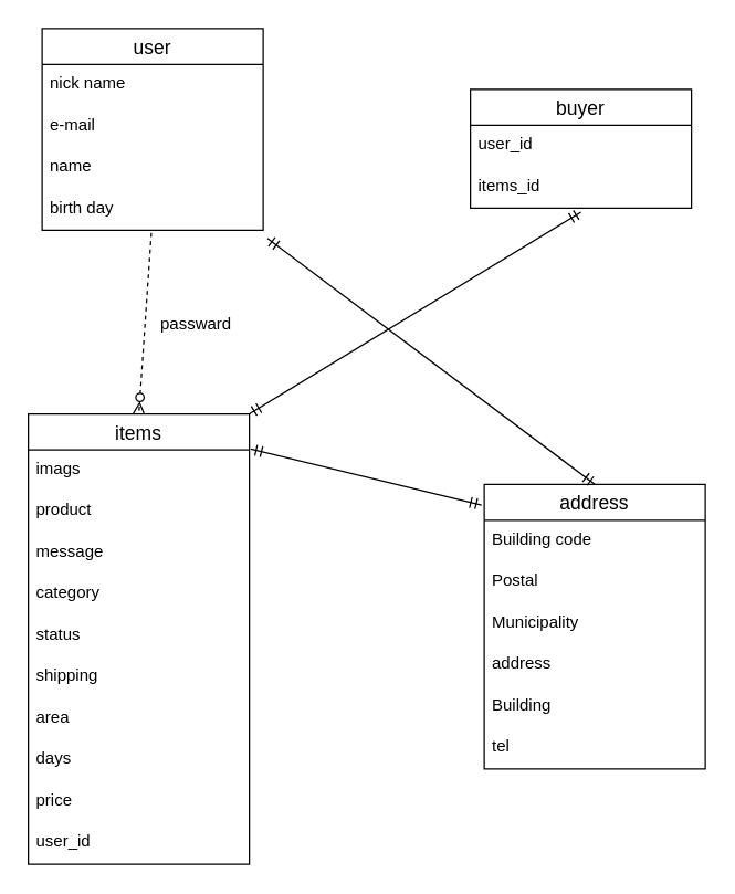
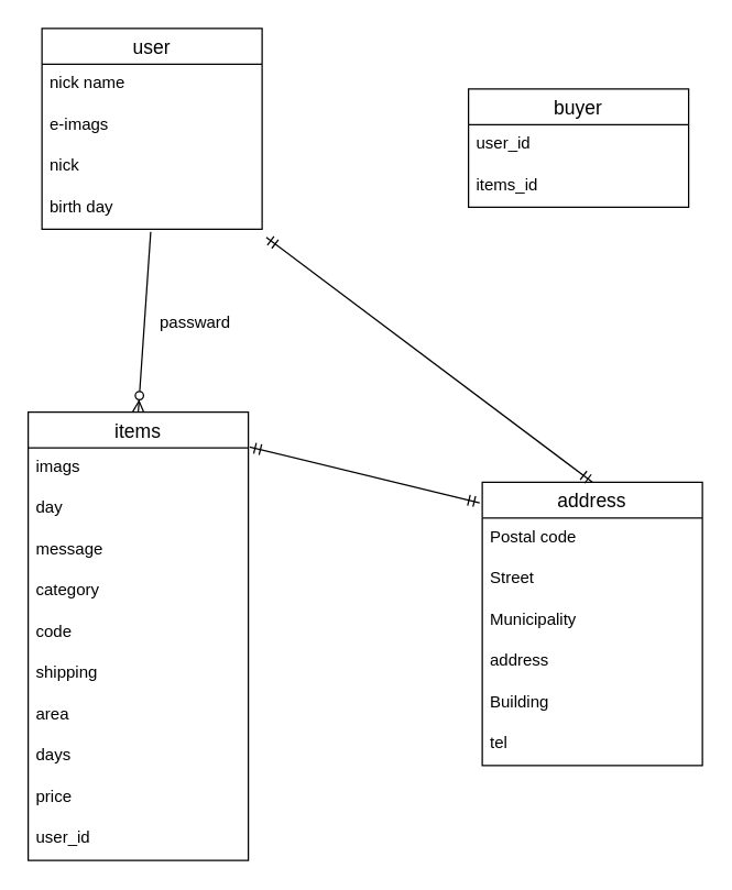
- <mxCell id="15" value="e-mail" style="text;strokeColor=none;fillColor=none;spacingLeft=4;spacingRight=4;overflow=hidden;rotatable=0;points=[[0,0.5],[1,0.5]];portConstraint=eastwest;fontSize=12;" parent="13" vertex="1"><mxGeometry y="56" width="160" height="30" as="geometry" /></mxCell>
+ <mxCell id="15" value="e-imags" style="text;strokeColor=none;fillColor=none;spacingLeft=4;spacingRight=4;overflow=hidden;rotatable=0;points=[[0,0.5],[1,0.5]];portConstraint=eastwest;fontSize=12;" parent="13" vertex="1"><mxGeometry y="56" width="160" height="30" as="geometry" /></mxCell>
- <mxCell id="16" value="name" style="text;strokeColor=none;fillColor=none;spacingLeft=4;spacingRight=4;overflow=hidden;rotatable=0;points=[[0,0.5],[1,0.5]];portConstraint=eastwest;fontSize=12;" parent="13" vertex="1"><mxGeometry y="86" width="160" height="30" as="geometry" /></mxCell>
+ <mxCell id="16" value="nick" style="text;strokeColor=none;fillColor=none;spacingLeft=4;spacingRight=4;overflow=hidden;rotatable=0;points=[[0,0.5],[1,0.5]];portConstraint=eastwest;fontSize=12;" parent="13" vertex="1"><mxGeometry y="86" width="160" height="30" as="geometry" /></mxCell>
- <mxCell id="33" value="" style="fontSize=12;html=1;endArrow=ERmandOne;startArrow=ERmandOne;entryX=0.5;entryY=1.1;entryDx=0;entryDy=0;entryPerimeter=0;exitX=1;exitY=0;exitDx=0;exitDy=0;" parent="1" source="18" target="32" edge="1"><mxGeometry width="100" height="100" relative="1" as="geometry"><mxPoint x="220" y="290" as="sourcePoint" /><mxPoint x="320" y="190" as="targetPoint" /></mxGeometry></mxCell>
- <mxCell id="11" value="" style="fontSize=12;html=1;endArrow=ERzeroToMany;endFill=1;entryX=0.5;entryY=0;entryDx=0;entryDy=0;exitX=0.494;exitY=1.067;exitDx=0;exitDy=0;exitPerimeter=0;dashed=1;" parent="1" source="17" target="18" edge="1"><mxGeometry width="100" height="100" relative="1" as="geometry"><mxPoint x="190" y="30" as="sourcePoint" /><mxPoint x="100" y="240" as="targetPoint" /></mxGeometry></mxCell>
+ <mxCell id="11" value="" style="fontSize=12;html=1;endArrow=ERzeroToMany;endFill=1;entryX=0.5;entryY=0;entryDx=0;entryDy=0;exitX=0.494;exitY=1.067;exitDx=0;exitDy=0;exitPerimeter=0;" parent="1" source="17" target="18" edge="1"><mxGeometry width="100" height="100" relative="1" as="geometry"><mxPoint x="190" y="30" as="sourcePoint" /><mxPoint x="100" y="240" as="targetPoint" /></mxGeometry></mxCell>
- <mxCell id="20" value="product" style="text;strokeColor=none;fillColor=none;spacingLeft=4;spacingRight=4;overflow=hidden;rotatable=0;points=[[0,0.5],[1,0.5]];portConstraint=eastwest;fontSize=12;" parent="18" vertex="1"><mxGeometry y="56" width="160" height="30" as="geometry" /></mxCell>
+ <mxCell id="20" value="day" style="text;strokeColor=none;fillColor=none;spacingLeft=4;spacingRight=4;overflow=hidden;rotatable=0;points=[[0,0.5],[1,0.5]];portConstraint=eastwest;fontSize=12;" parent="18" vertex="1"><mxGeometry y="56" width="160" height="30" as="geometry" /></mxCell>
- <mxCell id="3" value="Building code" style="text;strokeColor=none;fillColor=none;spacingLeft=4;spacingRight=4;overflow=hidden;rotatable=0;points=[[0,0.5],[1,0.5]];portConstraint=eastwest;fontSize=12;" parent="2" vertex="1"><mxGeometry y="26" width="160" height="30" as="geometry" /></mxCell>
+ <mxCell id="3" value="Postal code" style="text;strokeColor=none;fillColor=none;spacingLeft=4;spacingRight=4;overflow=hidden;rotatable=0;points=[[0,0.5],[1,0.5]];portConstraint=eastwest;fontSize=12;" parent="2" vertex="1"><mxGeometry y="26" width="160" height="30" as="geometry" /></mxCell>
- <mxCell id="4" value="Postal" style="text;strokeColor=none;fillColor=none;spacingLeft=4;spacingRight=4;overflow=hidden;rotatable=0;points=[[0,0.5],[1,0.5]];portConstraint=eastwest;fontSize=12;" parent="2" vertex="1"><mxGeometry y="56" width="160" height="30" as="geometry" /></mxCell>
+ <mxCell id="4" value="Street" style="text;strokeColor=none;fillColor=none;spacingLeft=4;spacingRight=4;overflow=hidden;rotatable=0;points=[[0,0.5],[1,0.5]];portConstraint=eastwest;fontSize=12;" parent="2" vertex="1"><mxGeometry y="56" width="160" height="30" as="geometry" /></mxCell>
- <mxCell id="23" value="status" style="text;strokeColor=none;fillColor=none;spacingLeft=4;spacingRight=4;overflow=hidden;rotatable=0;points=[[0,0.5],[1,0.5]];portConstraint=eastwest;fontSize=12;" parent="18" vertex="1"><mxGeometry y="146" width="160" height="30" as="geometry" /></mxCell>
+ <mxCell id="23" value="code" style="text;strokeColor=none;fillColor=none;spacingLeft=4;spacingRight=4;overflow=hidden;rotatable=0;points=[[0,0.5],[1,0.5]];portConstraint=eastwest;fontSize=12;" parent="18" vertex="1"><mxGeometry y="146" width="160" height="30" as="geometry" /></mxCell>
